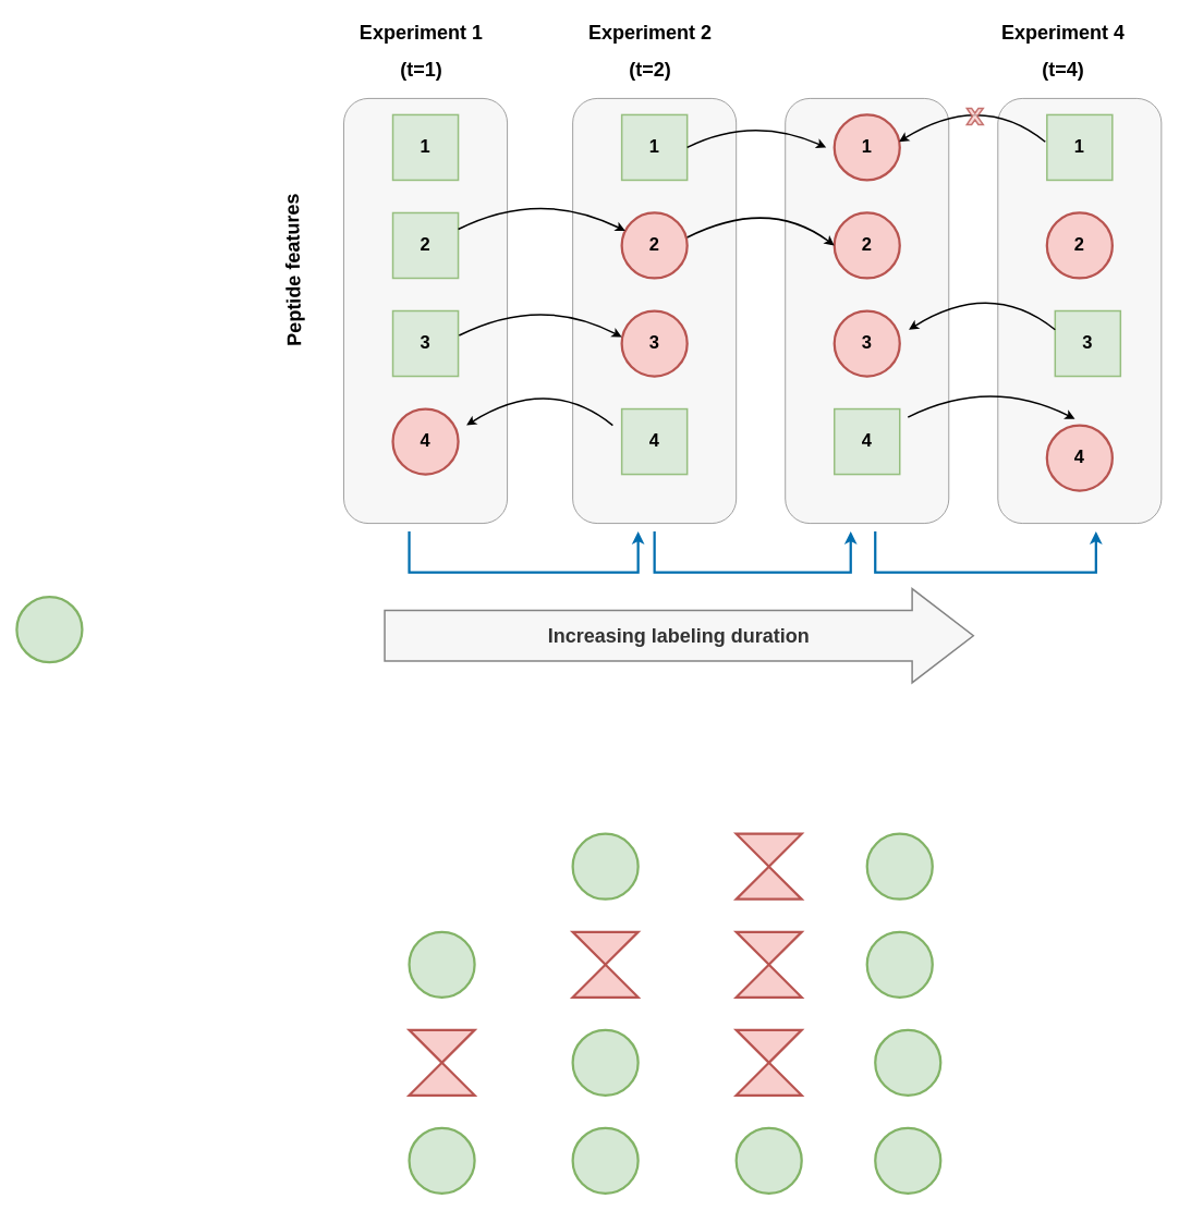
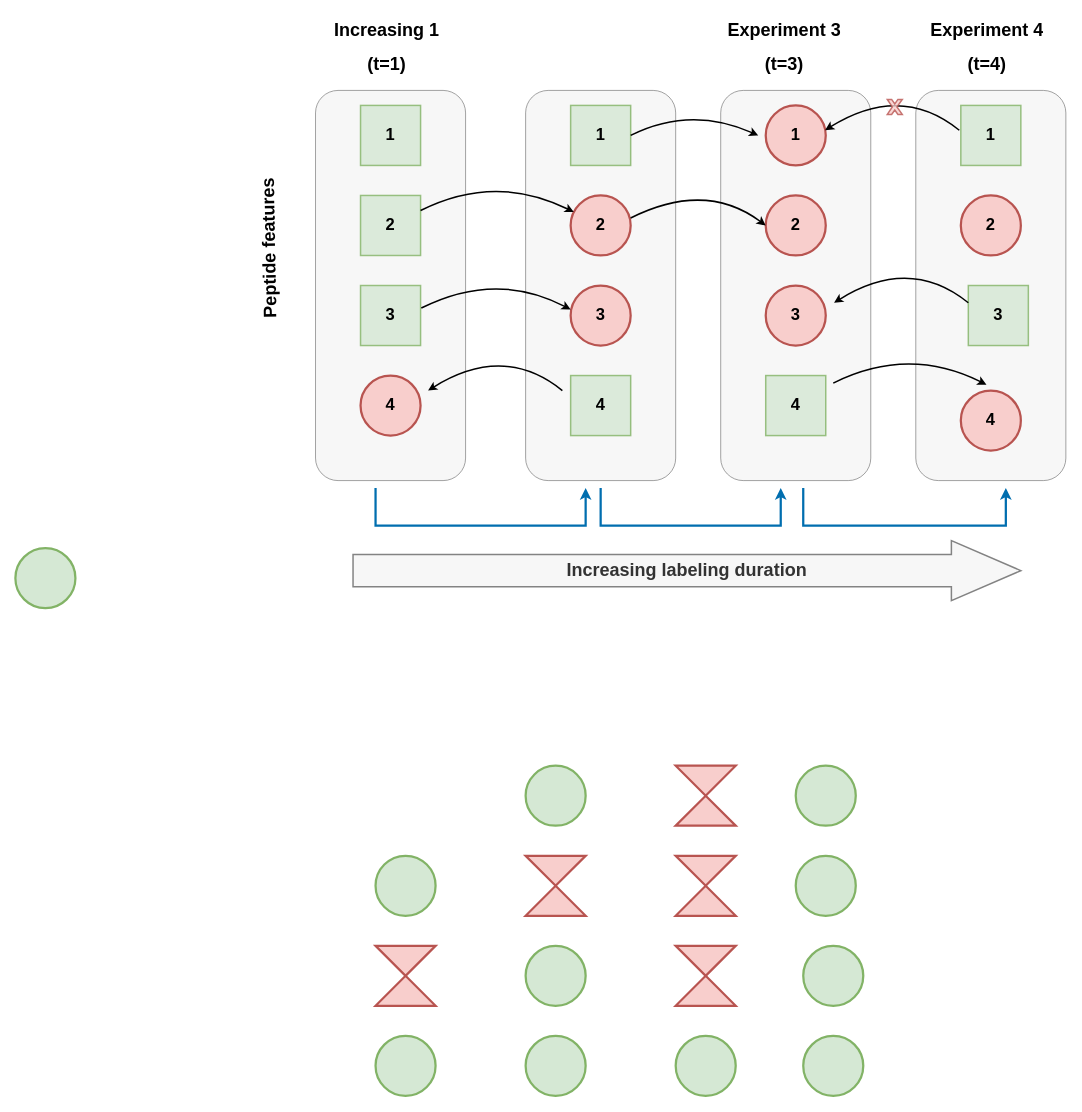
- <mxCell id="45" value="&lt;h1 align=&quot;center&quot;&gt;Experiment 1 &lt;br&gt;&lt;/h1&gt;&lt;h1 align=&quot;center&quot;&gt;(t=1)&lt;/h1&gt;" style="text;html=1;strokeColor=none;fillColor=none;spacing=5;spacingTop=-20;whiteSpace=wrap;overflow=hidden;rounded=0;strokeWidth=2;opacity=80;align=center;" parent="1" vertex="1"><mxGeometry x="420" y="20" width="190" height="80" as="geometry" /></mxCell>
+ <mxCell id="45" value="&lt;h1 align=&quot;center&quot;&gt;Increasing 1 &lt;br&gt;&lt;/h1&gt;&lt;h1 align=&quot;center&quot;&gt;(t=1)&lt;/h1&gt;" style="text;html=1;strokeColor=none;fillColor=none;spacing=5;spacingTop=-20;whiteSpace=wrap;overflow=hidden;rounded=0;strokeWidth=2;opacity=80;align=center;" parent="1" vertex="1"><mxGeometry x="420" y="20" width="190" height="80" as="geometry" /></mxCell>
- <mxCell id="46" value="&lt;h1 align=&quot;center&quot;&gt;Experiment 2 &lt;br&gt;&lt;/h1&gt;&lt;h1 align=&quot;center&quot;&gt;(t=2)&lt;/h1&gt;" style="text;html=1;strokeColor=none;fillColor=none;spacing=5;spacingTop=-20;whiteSpace=wrap;overflow=hidden;rounded=0;strokeWidth=2;opacity=80;align=center;" parent="1" vertex="1"><mxGeometry x="700" y="20" width="190" height="80" as="geometry" /></mxCell>
+ <mxCell id="47" value="&lt;h1 align=&quot;center&quot;&gt;Experiment 3 &lt;br&gt;&lt;/h1&gt;&lt;h1 align=&quot;center&quot;&gt;(t=3)&lt;/h1&gt;" style="text;html=1;strokeColor=none;fillColor=none;spacing=5;spacingTop=-20;whiteSpace=wrap;overflow=hidden;rounded=0;strokeWidth=2;opacity=80;align=center;" parent="1" vertex="1"><mxGeometry x="950" y="20" width="190" height="80" as="geometry" /></mxCell>
- <mxCell id="48" value="&lt;h1 align=&quot;center&quot;&gt;Experiment 4 &lt;br&gt;&lt;/h1&gt;&lt;h1 align=&quot;center&quot;&gt;(t=4)&lt;/h1&gt;" style="text;html=1;strokeColor=none;fillColor=none;spacing=5;spacingTop=-20;whiteSpace=wrap;overflow=hidden;rounded=0;strokeWidth=2;opacity=80;align=center;" parent="1" vertex="1"><mxGeometry x="1205" y="20" width="190" height="80" as="geometry" /></mxCell>
+ <mxCell id="48" value="&lt;h1 align=&quot;center&quot;&gt;Experiment 4 &lt;br&gt;&lt;/h1&gt;&lt;h1 align=&quot;center&quot;&gt;(t=4)&lt;/h1&gt;" style="text;html=1;strokeColor=none;fillColor=none;spacing=5;spacingTop=-20;whiteSpace=wrap;overflow=hidden;rounded=0;strokeWidth=2;opacity=80;align=center;" parent="1" vertex="1"><mxGeometry x="1220" y="20" width="190" height="80" as="geometry" /></mxCell>
- <mxCell id="52" value="&lt;font style=&quot;font-size: 24px;&quot;&gt;&lt;b&gt;Increasing&amp;nbsp;&lt;span style=&quot;line-height: 107%;&quot;&gt;labeling&amp;nbsp;&lt;/span&gt;duration&lt;/b&gt;&lt;/font&gt;" style="shape=singleArrow;whiteSpace=wrap;html=1;strokeWidth=2;fontSize=17;opacity=80;arrowWidth=0.539;arrowSize=0.104;fillColor=#f5f5f5;fontColor=#333333;strokeColor=#666666;" parent="1" vertex="1"><mxGeometry x="470" y="720" width="720" height="115" as="geometry" /></mxCell>
+ <mxCell id="52" value="&lt;font style=&quot;font-size: 24px;&quot;&gt;&lt;b&gt;Increasing&amp;nbsp;&lt;span style=&quot;line-height: 107%;&quot;&gt;labeling&amp;nbsp;&lt;/span&gt;duration&lt;/b&gt;&lt;/font&gt;" style="shape=singleArrow;whiteSpace=wrap;html=1;strokeWidth=2;fontSize=17;opacity=80;arrowWidth=0.539;arrowSize=0.104;fillColor=#f5f5f5;fontColor=#333333;strokeColor=#666666;" parent="1" vertex="1"><mxGeometry x="470" y="720" width="890" height="80" as="geometry" /></mxCell>
